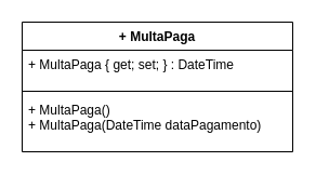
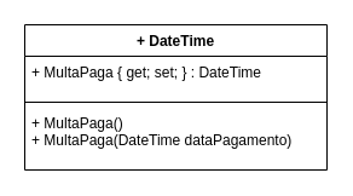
- <mxCell id="2" value="+ MultaPaga" style="swimlane;fontStyle=1;align=center;verticalAlign=top;childLayout=stackLayout;horizontal=1;startSize=26;horizontalStack=0;resizeParent=1;resizeParentMax=0;resizeLast=0;collapsible=1;marginBottom=0;" vertex="1" parent="1"><mxGeometry x="20" y="20" width="250" height="120" as="geometry" /></mxCell>
+ <mxCell id="2" value="+ DateTime" style="swimlane;fontStyle=1;align=center;verticalAlign=top;childLayout=stackLayout;horizontal=1;startSize=26;horizontalStack=0;resizeParent=1;resizeParentMax=0;resizeLast=0;collapsible=1;marginBottom=0;" vertex="1" parent="1"><mxGeometry x="20" y="20" width="250" height="120" as="geometry" /></mxCell>
